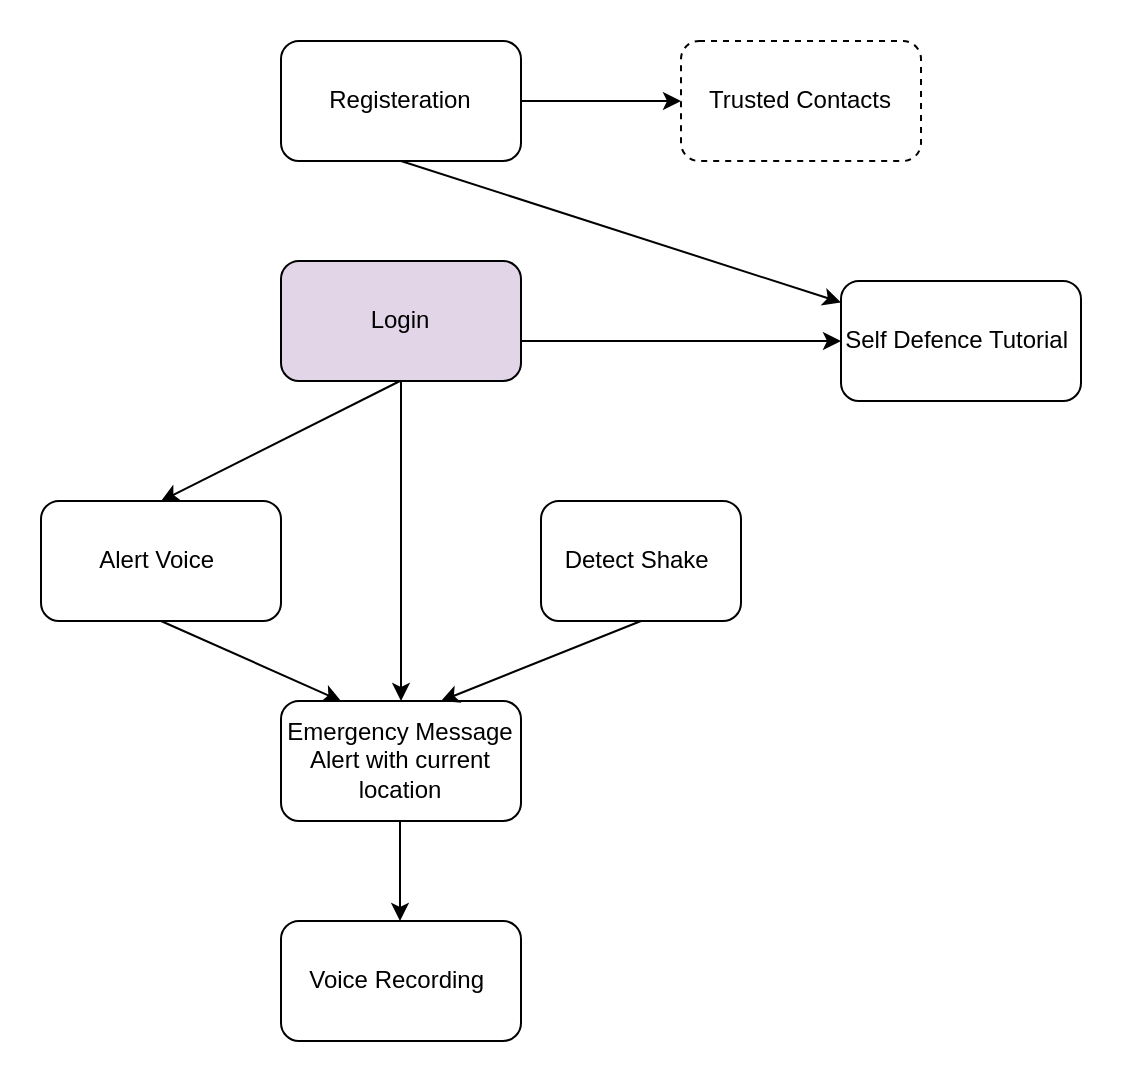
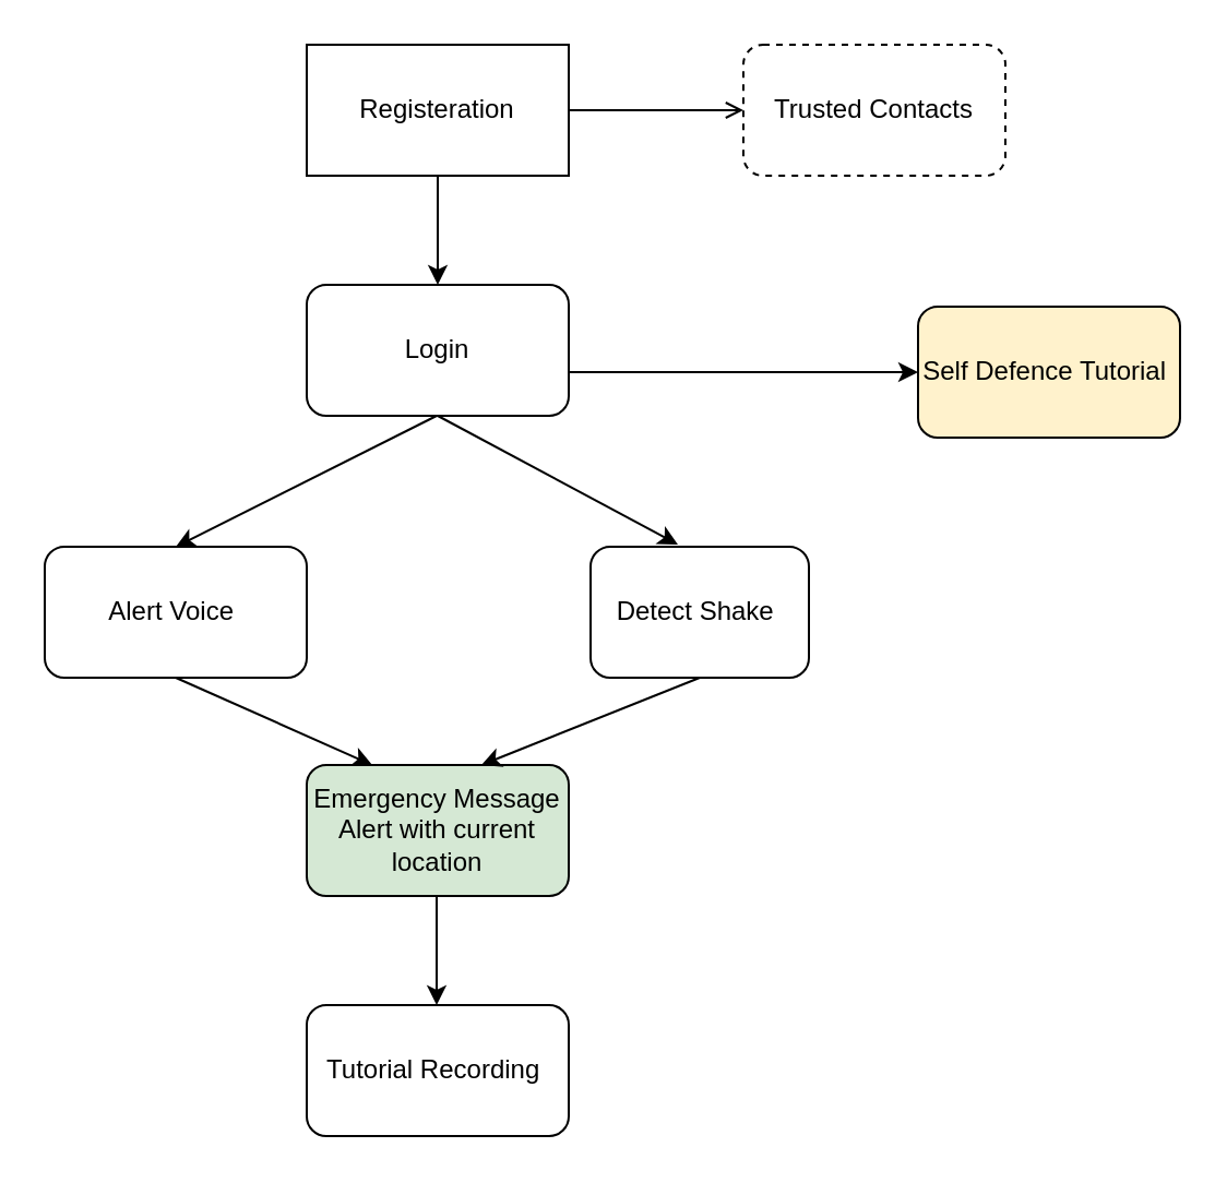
- <mxCell id="2" value="Registeration" style="rounded=1;whiteSpace=wrap;html=1;" vertex="1" parent="1"><mxGeometry x="140" y="20" width="120" height="60" as="geometry" /></mxCell>
+ <mxCell id="2" value="Registeration" style="whiteSpace=wrap;html=1;rounded=0;" vertex="1" parent="1"><mxGeometry x="140" y="20" width="120" height="60" as="geometry" /></mxCell>
- <mxCell id="10" value="" style="endArrow=classic;html=1;rounded=0;entryX=0;entryY=0.5;entryDx=0;entryDy=0;exitX=1;exitY=0.5;exitDx=0;exitDy=0;" edge="1" parent="1" source="2" target="4"><mxGeometry width="50" height="50" relative="1" as="geometry"><mxPoint x="240" y="170" as="sourcePoint" /><mxPoint x="290" y="120" as="targetPoint" /></mxGeometry></mxCell>
+ <mxCell id="10" value="" style="endArrow=open;html=1;rounded=0;entryX=0;entryY=0.5;entryDx=0;entryDy=0;exitX=1;exitY=0.5;exitDx=0;exitDy=0;" edge="1" parent="1" source="2" target="4"><mxGeometry width="50" height="50" relative="1" as="geometry"><mxPoint x="240" y="170" as="sourcePoint" /><mxPoint x="290" y="120" as="targetPoint" /></mxGeometry></mxCell>
- <mxCell id="11" value="" style="endArrow=classic;html=1;rounded=0;exitX=0.5;exitY=1;exitDx=0;exitDy=0;" edge="1" parent="1" source="2" target="7"><mxGeometry width="50" height="50" relative="1" as="geometry"><mxPoint x="270" y="60" as="sourcePoint" /><mxPoint x="350" y="60" as="targetPoint" /></mxGeometry></mxCell>
+ <mxCell id="11" value="" style="endArrow=classic;html=1;rounded=0;entryX=0.5;entryY=0;entryDx=0;entryDy=0;exitX=0.5;exitY=1;exitDx=0;exitDy=0;" edge="1" parent="1" source="2" target="3"><mxGeometry width="50" height="50" relative="1" as="geometry"><mxPoint x="270" y="60" as="sourcePoint" /><mxPoint x="350" y="60" as="targetPoint" /></mxGeometry></mxCell>
- <mxCell id="3" value="Login" style="rounded=1;whiteSpace=wrap;html=1;fillColor=#e1d5e7;" vertex="1" parent="1"><mxGeometry x="140" y="130" width="120" height="60" as="geometry" /></mxCell>
+ <mxCell id="3" value="Login" style="rounded=1;whiteSpace=wrap;html=1;" vertex="1" parent="1"><mxGeometry x="140" y="130" width="120" height="60" as="geometry" /></mxCell>
- <mxCell id="7" value="Self Defence Tutorial&amp;nbsp;" style="rounded=1;whiteSpace=wrap;html=1;" vertex="1" parent="1"><mxGeometry x="420" y="140" width="120" height="60" as="geometry" /></mxCell>
+ <mxCell id="7" value="Self Defence Tutorial&amp;nbsp;" style="rounded=1;whiteSpace=wrap;html=1;fillColor=#fff2cc;" vertex="1" parent="1"><mxGeometry x="420" y="140" width="120" height="60" as="geometry" /></mxCell>
- <mxCell id="13" value="" style="endArrow=classic;html=1;rounded=0;exitX=0.5;exitY=1;exitDx=0;exitDy=0;" edge="1" parent="1" source="3" target="9"><mxGeometry width="50" height="50" relative="1" as="geometry"><mxPoint x="209.5" y="200" as="sourcePoint" /><mxPoint x="80" y="250" as="targetPoint" /></mxGeometry></mxCell>
+ <mxCell id="13" value="" style="endArrow=classic;html=1;rounded=0;entryX=0.4;entryY=-0.017;entryDx=0;entryDy=0;exitX=0.5;exitY=1;exitDx=0;exitDy=0;entryPerimeter=0;" edge="1" parent="1" source="3" target="5"><mxGeometry width="50" height="50" relative="1" as="geometry"><mxPoint x="209.5" y="200" as="sourcePoint" /><mxPoint x="80" y="250" as="targetPoint" /></mxGeometry></mxCell>
- <mxCell id="9" value="Emergency Message Alert with current location" style="rounded=1;whiteSpace=wrap;html=1;" vertex="1" parent="1"><mxGeometry x="140" y="350" width="120" height="60" as="geometry" /></mxCell>
+ <mxCell id="9" value="Emergency Message Alert with current location" style="rounded=1;whiteSpace=wrap;html=1;fillColor=#d5e8d4;" vertex="1" parent="1"><mxGeometry x="140" y="350" width="120" height="60" as="geometry" /></mxCell>
- <mxCell id="8" value="Voice Recording&amp;nbsp;" style="rounded=1;whiteSpace=wrap;html=1;" vertex="1" parent="1"><mxGeometry x="140" y="460" width="120" height="60" as="geometry" /></mxCell>
+ <mxCell id="8" value="Tutorial Recording&amp;nbsp;" style="rounded=1;whiteSpace=wrap;html=1;" vertex="1" parent="1"><mxGeometry x="140" y="460" width="120" height="60" as="geometry" /></mxCell>
